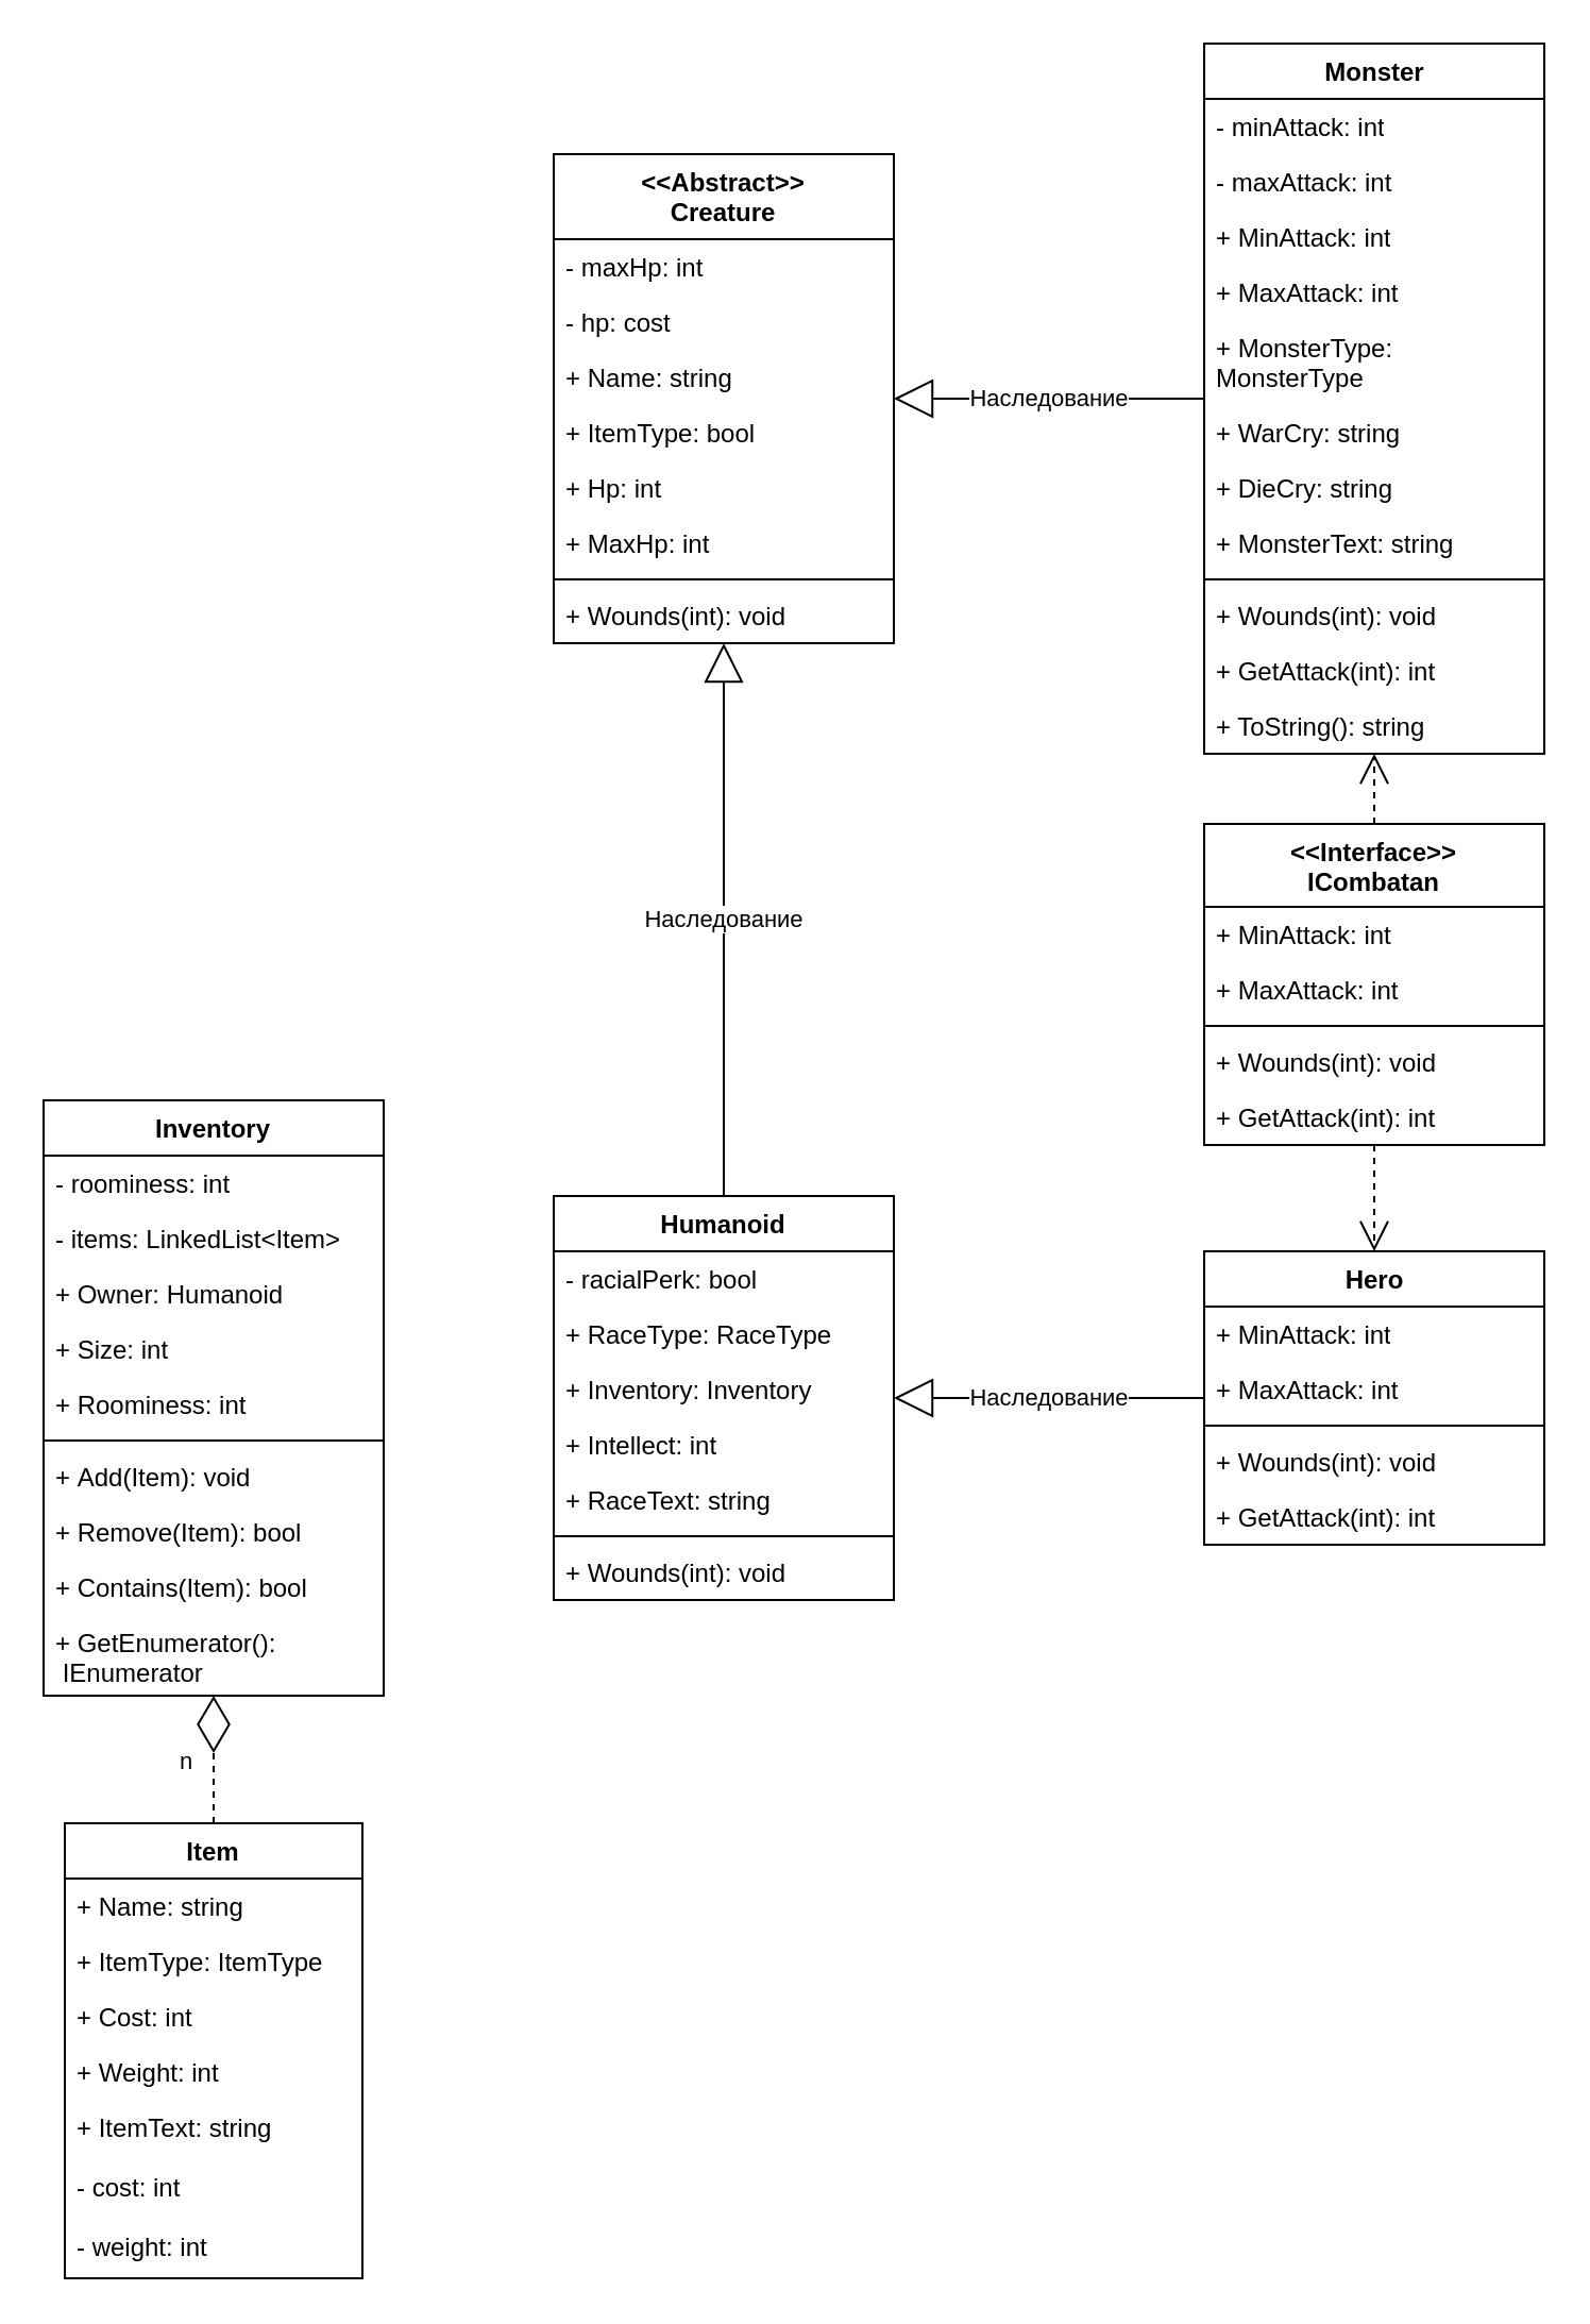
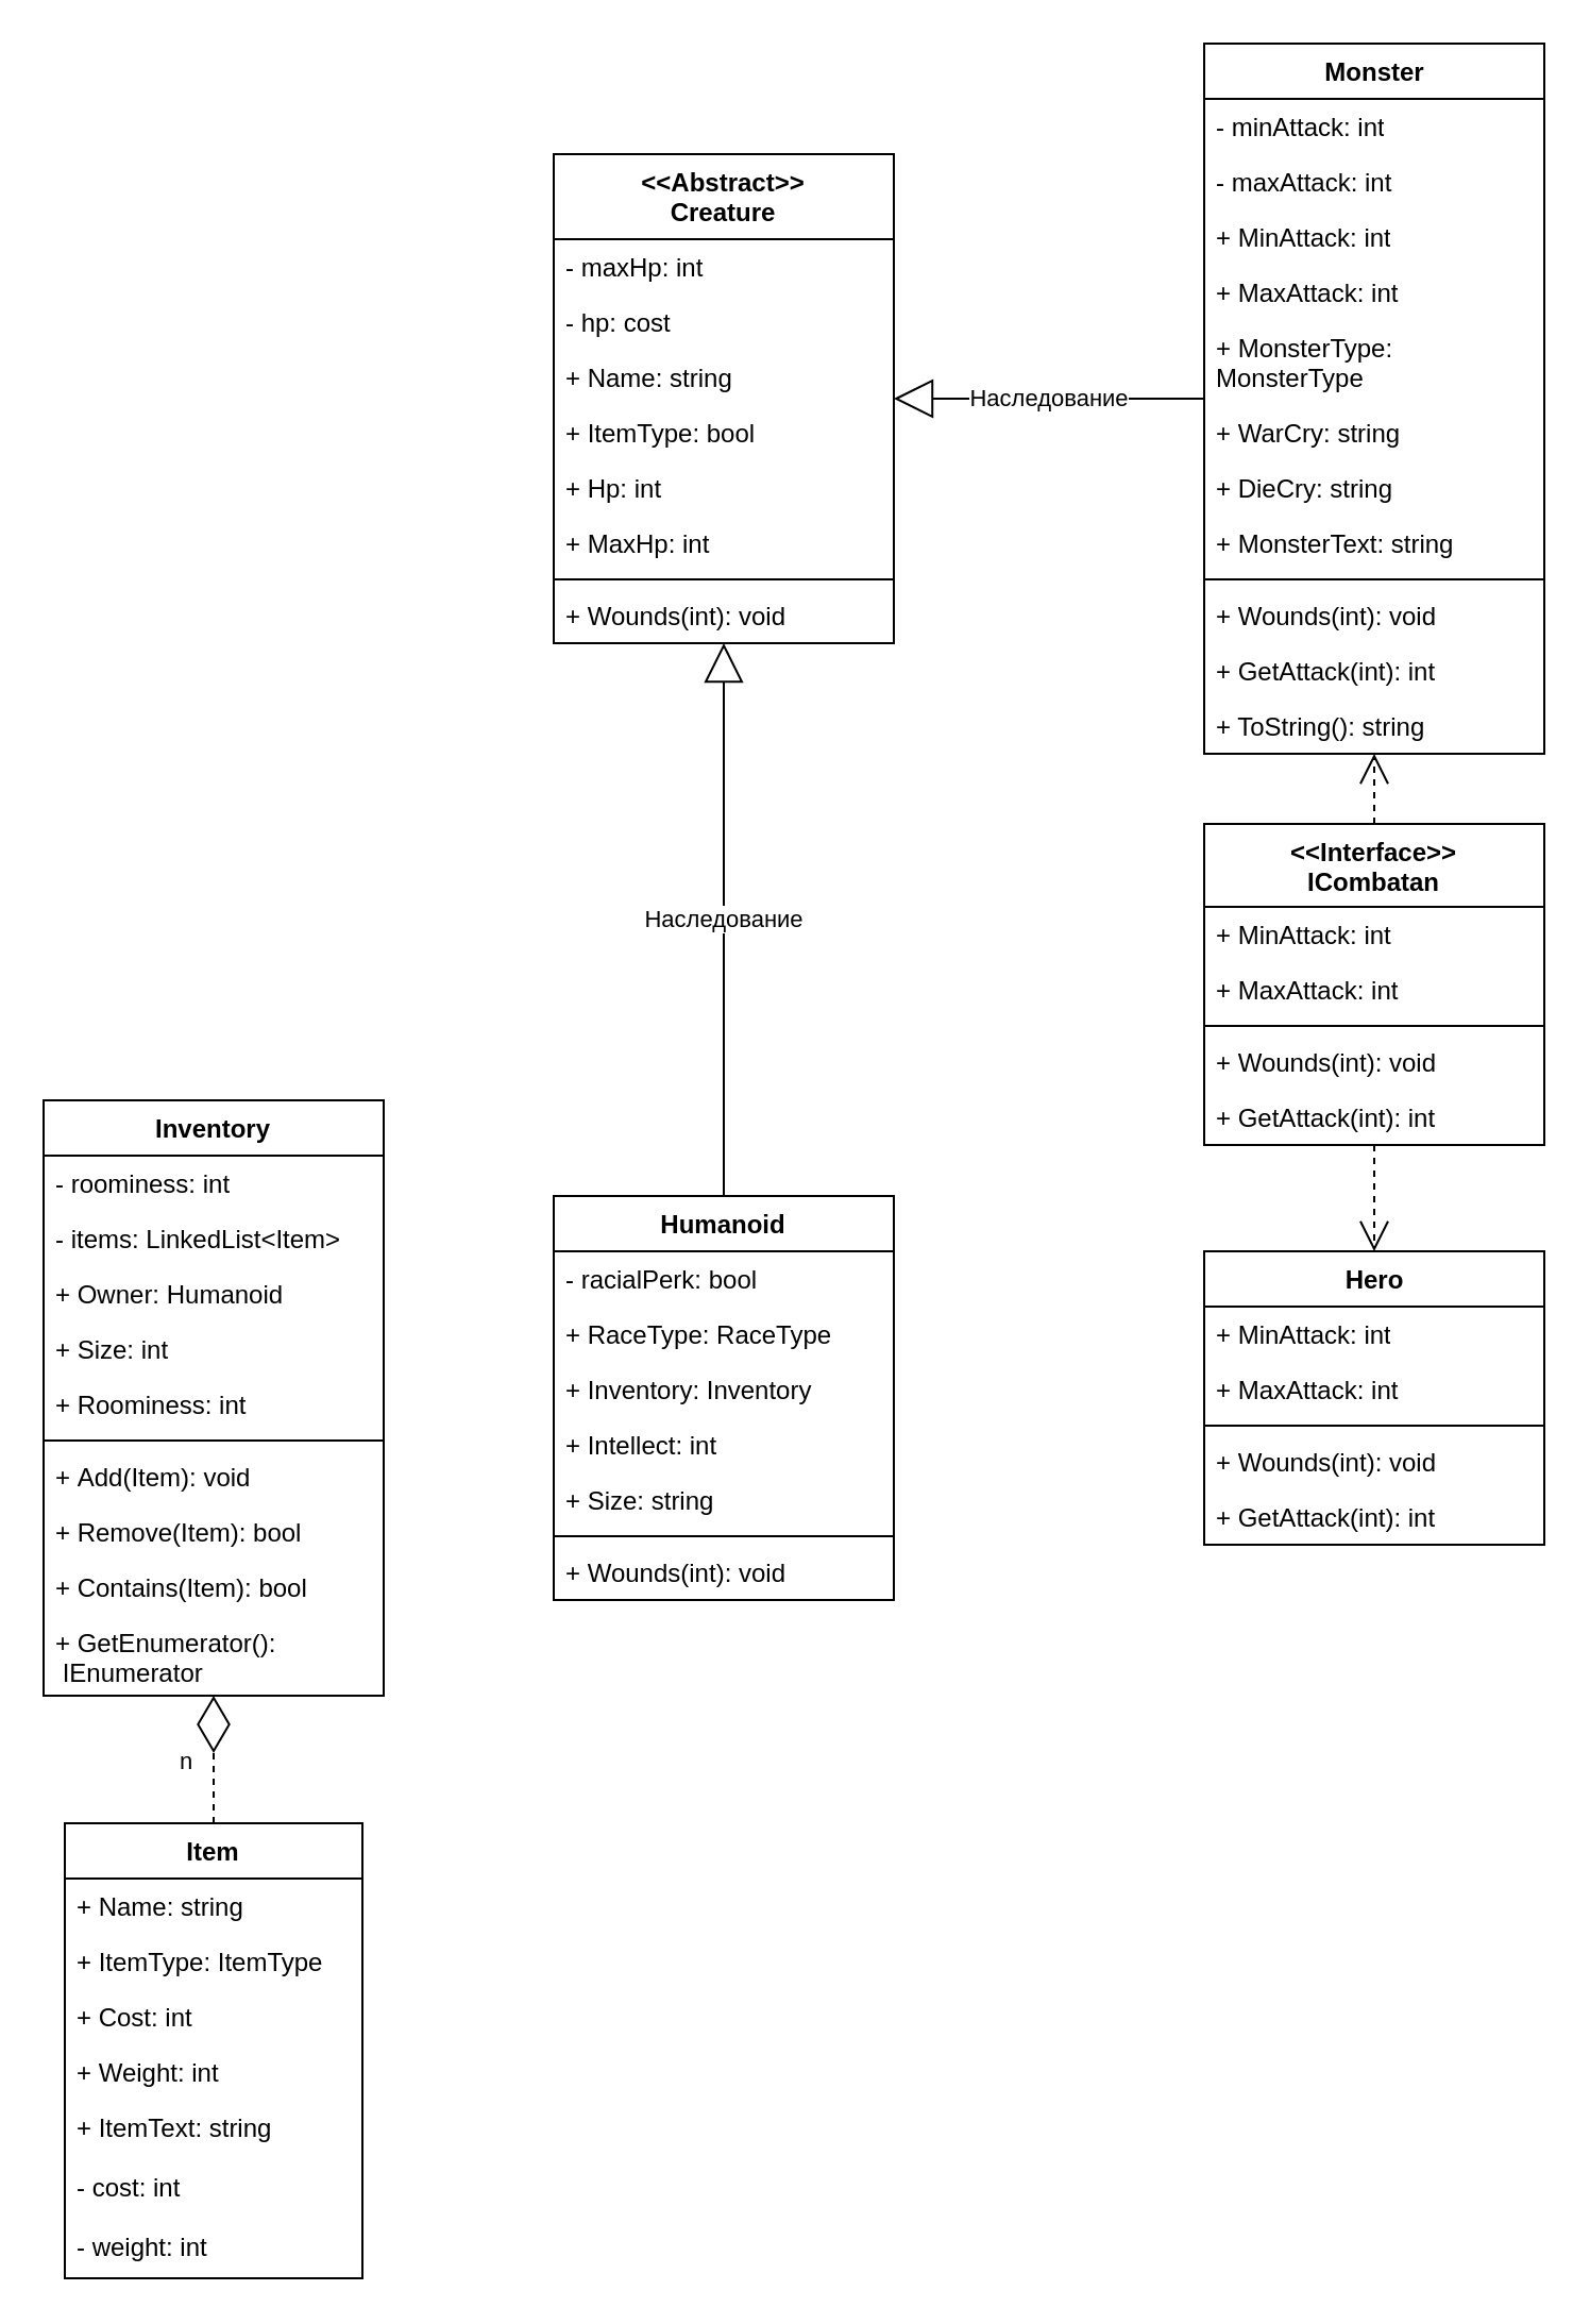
- <mxCell id="53" value="Наследование" style="endArrow=block;endSize=16;endFill=0;html=1;rounded=0;fontColor=#000000;" edge="1" parent="1" source="47" target="32"><mxGeometry width="160" relative="1" as="geometry"><mxPoint x="556" y="382" as="sourcePoint" /><mxPoint x="556" y="277" as="targetPoint" /></mxGeometry></mxCell>
- <mxCell id="37" value="+ RaceText: string" style="text;strokeColor=none;fillColor=none;align=left;verticalAlign=top;spacingLeft=4;spacingRight=4;overflow=hidden;rotatable=0;points=[[0,0.5],[1,0.5]];portConstraint=eastwest;fontColor=#000000;" vertex="1" parent="32"><mxGeometry y="130" width="160" height="26" as="geometry" /></mxCell>
+ <mxCell id="37" value="+ Size: string" style="text;strokeColor=none;fillColor=none;align=left;verticalAlign=top;spacingLeft=4;spacingRight=4;overflow=hidden;rotatable=0;points=[[0,0.5],[1,0.5]];portConstraint=eastwest;fontColor=#000000;" vertex="1" parent="32"><mxGeometry y="130" width="160" height="26" as="geometry" /></mxCell>
